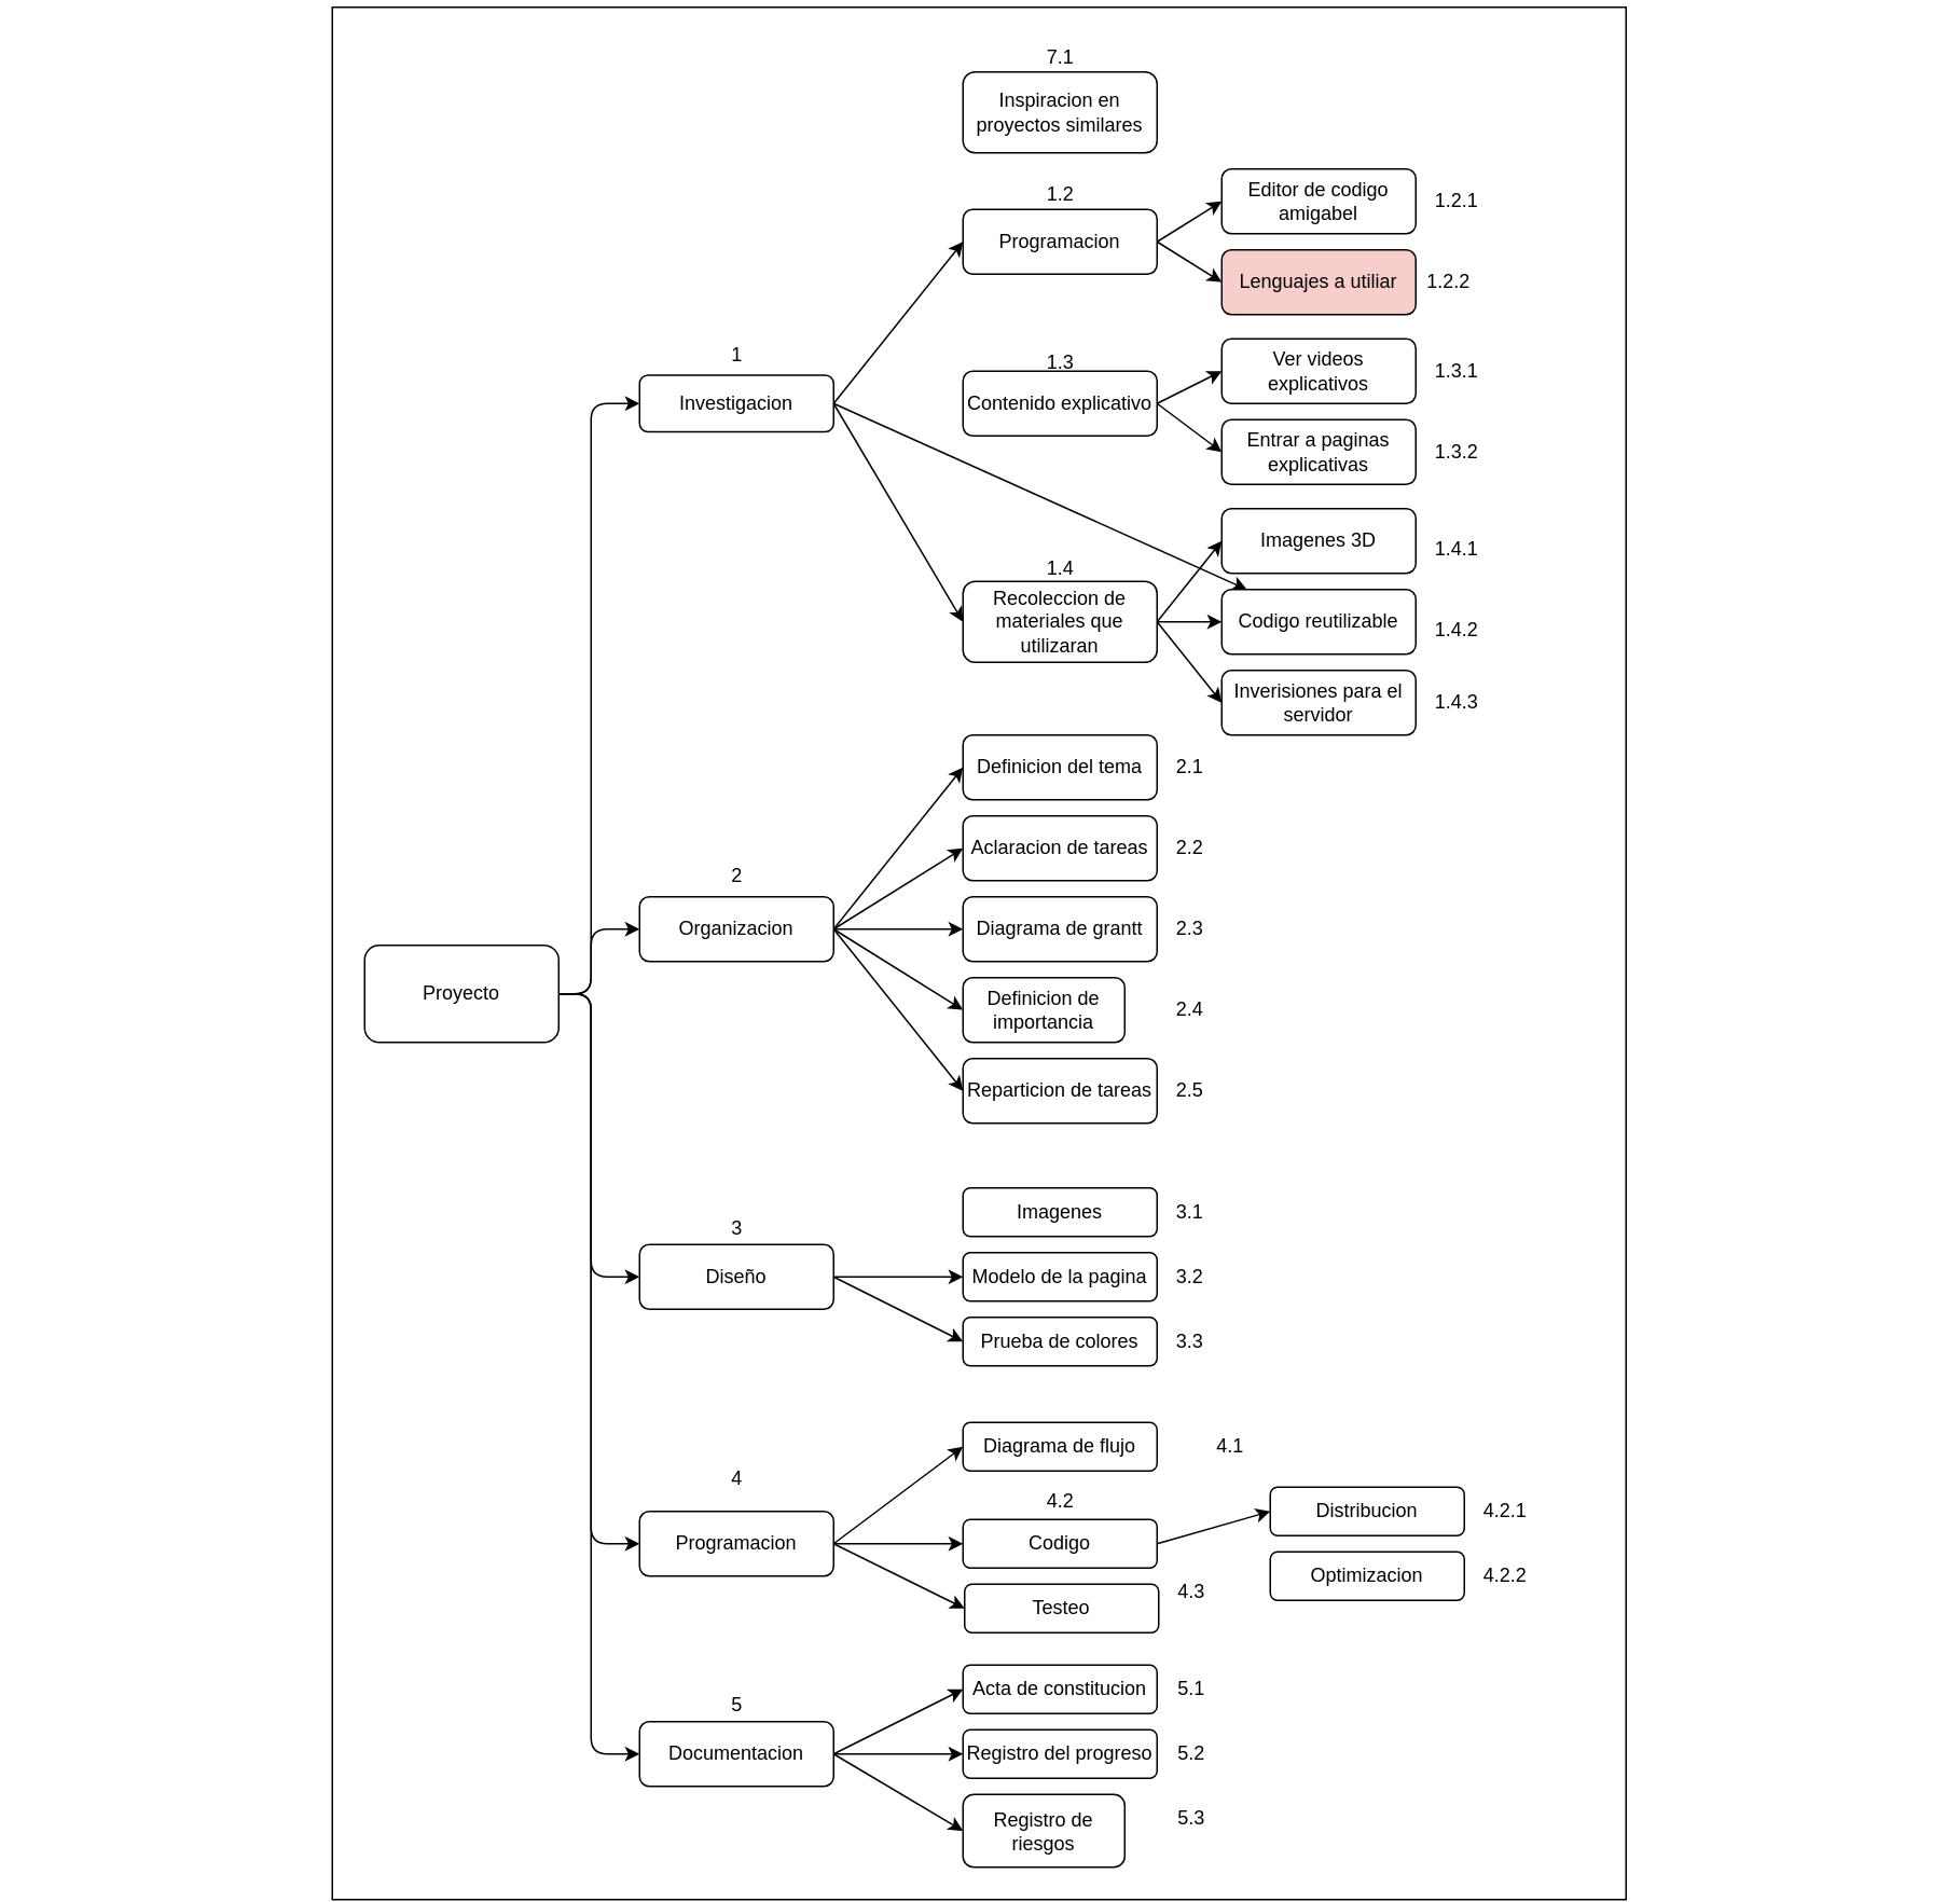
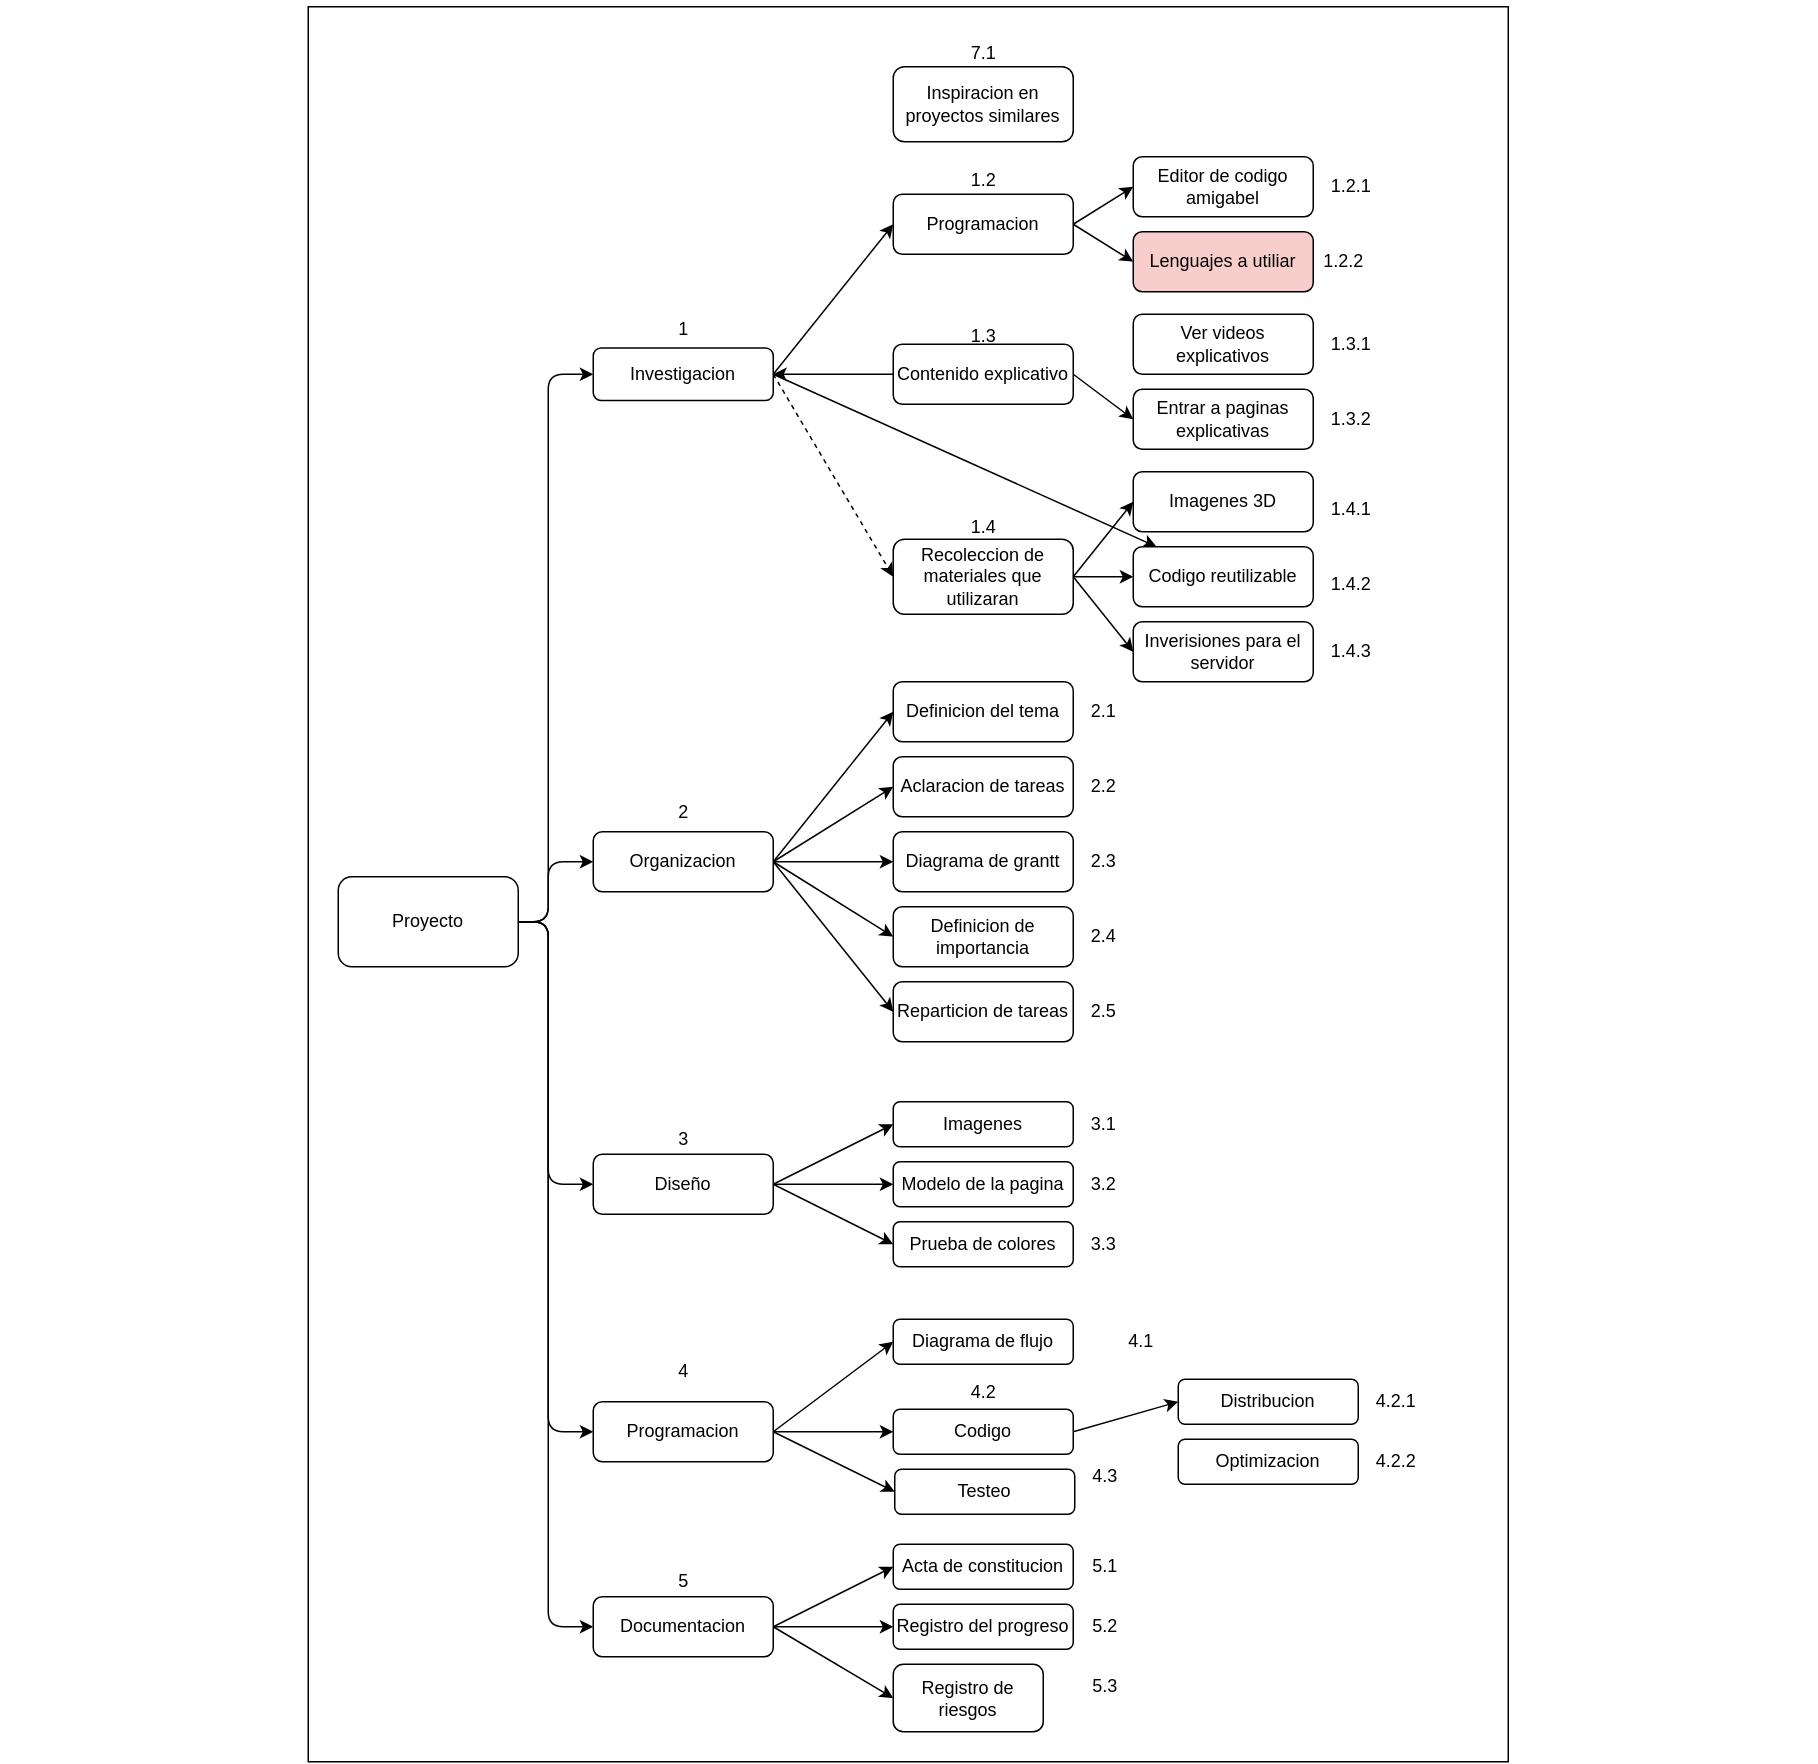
- <mxCell id="35" style="edgeStyle=none;html=1;exitX=1;exitY=0.5;exitDx=0;exitDy=0;entryX=0;entryY=0.5;entryDx=0;entryDy=0;" edge="1" parent="1" source="37" target="44"><mxGeometry relative="1" as="geometry" /></mxCell>
+ <mxCell id="35" style="edgeStyle=none;html=1;exitX=1;exitY=0.5;exitDx=0;exitDy=0;" edge="1" parent="1" source="37" target="12"><mxGeometry relative="1" as="geometry" /></mxCell>
- <mxCell id="11" style="edgeStyle=none;html=1;exitX=1;exitY=0.5;exitDx=0;exitDy=0;entryX=0;entryY=0.5;entryDx=0;entryDy=0;" edge="1" parent="1" source="12" target="41"><mxGeometry relative="1" as="geometry" /></mxCell>
+ <mxCell id="11" style="edgeStyle=none;html=1;exitX=1;exitY=0.5;exitDx=0;exitDy=0;entryX=0;entryY=0.5;entryDx=0;entryDy=0;dashed=1;" edge="1" parent="1" source="12" target="41"><mxGeometry relative="1" as="geometry" /></mxCell>
- <mxCell id="53" value="Definicion de importancia" style="rounded=1;whiteSpace=wrap;html=1;" vertex="1" parent="1"><mxGeometry x="595" y="604" width="100" height="40" as="geometry" /></mxCell>
+ <mxCell id="53" value="Definicion de importancia" style="rounded=1;whiteSpace=wrap;html=1;" vertex="1" parent="1"><mxGeometry x="595" y="604" width="120" height="40" as="geometry" /></mxCell>
+ <mxCell id="19" style="edgeStyle=none;html=1;exitX=1;exitY=0.5;exitDx=0;exitDy=0;entryX=0;entryY=0.5;entryDx=0;entryDy=0;" edge="1" parent="1" source="22" target="55"><mxGeometry relative="1" as="geometry" /></mxCell>
